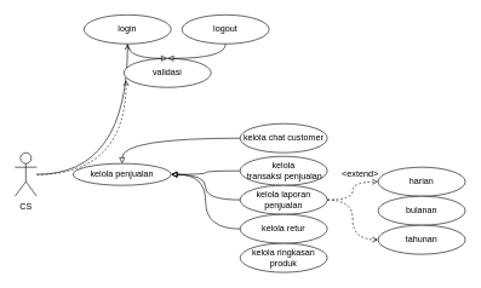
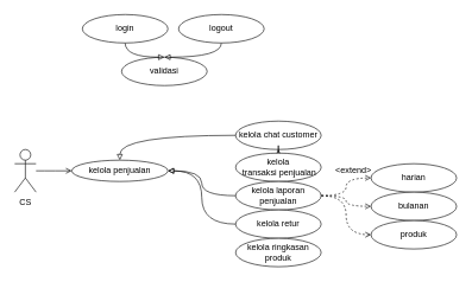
- <mxCell id="2" value="" style="rounded=0;orthogonalLoop=1;jettySize=auto;html=1;endArrow=open;endFill=0;edgeStyle=orthogonalEdgeStyle;curved=1;" edge="1" parent="1" source="4" target="24"><mxGeometry relative="1" as="geometry" /></mxCell>
+ <mxCell id="2" value="" style="rounded=0;orthogonalLoop=1;jettySize=auto;html=1;endArrow=open;endFill=0;edgeStyle=orthogonalEdgeStyle;curved=1;" edge="1" parent="1" source="4" target="5"><mxGeometry relative="1" as="geometry" /></mxCell>
- <mxCell id="3" style="edgeStyle=orthogonalEdgeStyle;curved=1;rounded=0;orthogonalLoop=1;jettySize=auto;html=1;entryX=0.026;entryY=0.75;entryDx=0;entryDy=0;entryPerimeter=0;dashed=1;endArrow=open;endFill=0;" edge="1" parent="1" source="4" target="22"><mxGeometry relative="1" as="geometry" /></mxCell>
- <mxCell id="8" style="rounded=0;orthogonalLoop=1;jettySize=auto;html=1;endArrow=block;endFill=0;edgeStyle=orthogonalEdgeStyle;curved=1;" edge="1" parent="1" source="9" target="5"><mxGeometry relative="1" as="geometry" /></mxCell>
+ <mxCell id="8" style="rounded=0;orthogonalLoop=1;jettySize=auto;html=1;endArrow=block;endFill=0;edgeStyle=orthogonalEdgeStyle;curved=1;" edge="1" parent="1" source="9" target="7"><mxGeometry relative="1" as="geometry" /></mxCell>
+ <mxCell id="12" style="rounded=0;orthogonalLoop=1;jettySize=auto;html=1;dashed=1;endArrow=open;endFill=0;edgeStyle=orthogonalEdgeStyle;curved=1;" edge="1" parent="1" source="14" target="19"><mxGeometry relative="1" as="geometry" /></mxCell>
- <mxCell id="20" value="tahunan" style="ellipse;whiteSpace=wrap;html=1;" vertex="1" parent="1"><mxGeometry x="520" y="310" width="120" height="40" as="geometry" /></mxCell>
+ <mxCell id="20" value="produk" style="ellipse;whiteSpace=wrap;html=1;" vertex="1" parent="1"><mxGeometry x="520" y="310" width="120" height="40" as="geometry" /></mxCell>
